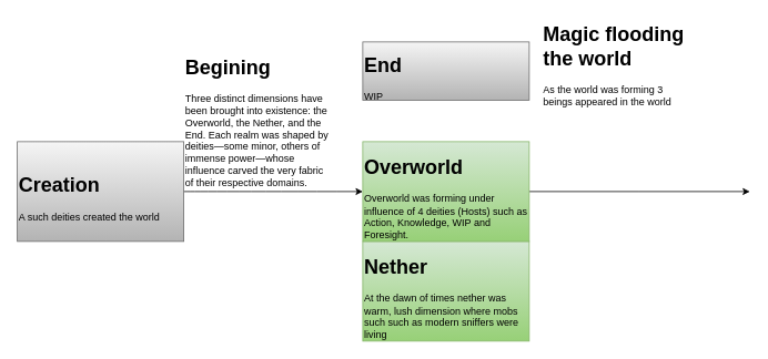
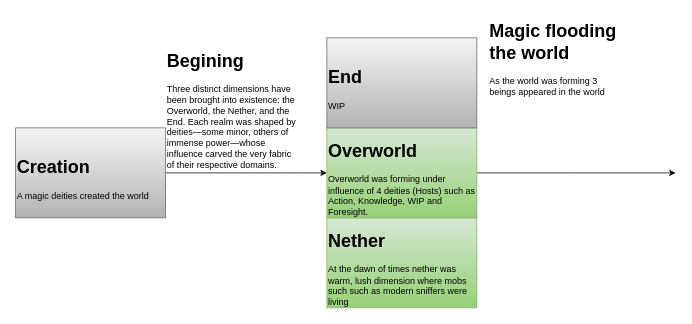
- <mxCell id="7" value="&lt;h1&gt;&lt;b&gt;End&lt;/b&gt;&lt;/h1&gt;&lt;div&gt;WIP&lt;/div&gt;" style="rounded=0;whiteSpace=wrap;html=1;fillColor=#f5f5f5;gradientColor=#b3b3b3;strokeColor=#666666;align=left;" vertex="1" parent="1"><mxGeometry x="435" y="50" width="200" height="70" as="geometry" /></mxCell>
+ <mxCell id="7" value="&lt;h1&gt;&lt;b&gt;End&lt;/b&gt;&lt;/h1&gt;&lt;div&gt;WIP&lt;/div&gt;" style="rounded=0;whiteSpace=wrap;html=1;fillColor=#f5f5f5;gradientColor=#b3b3b3;strokeColor=#666666;align=left;" vertex="1" parent="1"><mxGeometry x="435" y="50" width="200" height="120" as="geometry" /></mxCell>
- <mxCell id="9" value="&lt;h1&gt;Creation&lt;/h1&gt;&lt;div&gt;A such deities created the world&lt;/div&gt;" style="rounded=0;whiteSpace=wrap;html=1;fillColor=#f5f5f5;gradientColor=#b3b3b3;strokeColor=#666666;align=left;" vertex="1" parent="1"><mxGeometry y="170" width="200" height="120" as="geometry" x="20" /></mxCell>
+ <mxCell id="9" value="&lt;h1&gt;Creation&lt;/h1&gt;&lt;div&gt;A magic deities created the world&lt;/div&gt;" style="rounded=0;whiteSpace=wrap;html=1;fillColor=#f5f5f5;gradientColor=#b3b3b3;strokeColor=#666666;align=left;" vertex="1" parent="1"><mxGeometry y="170" width="200" height="120" as="geometry" x="20" /></mxCell>
